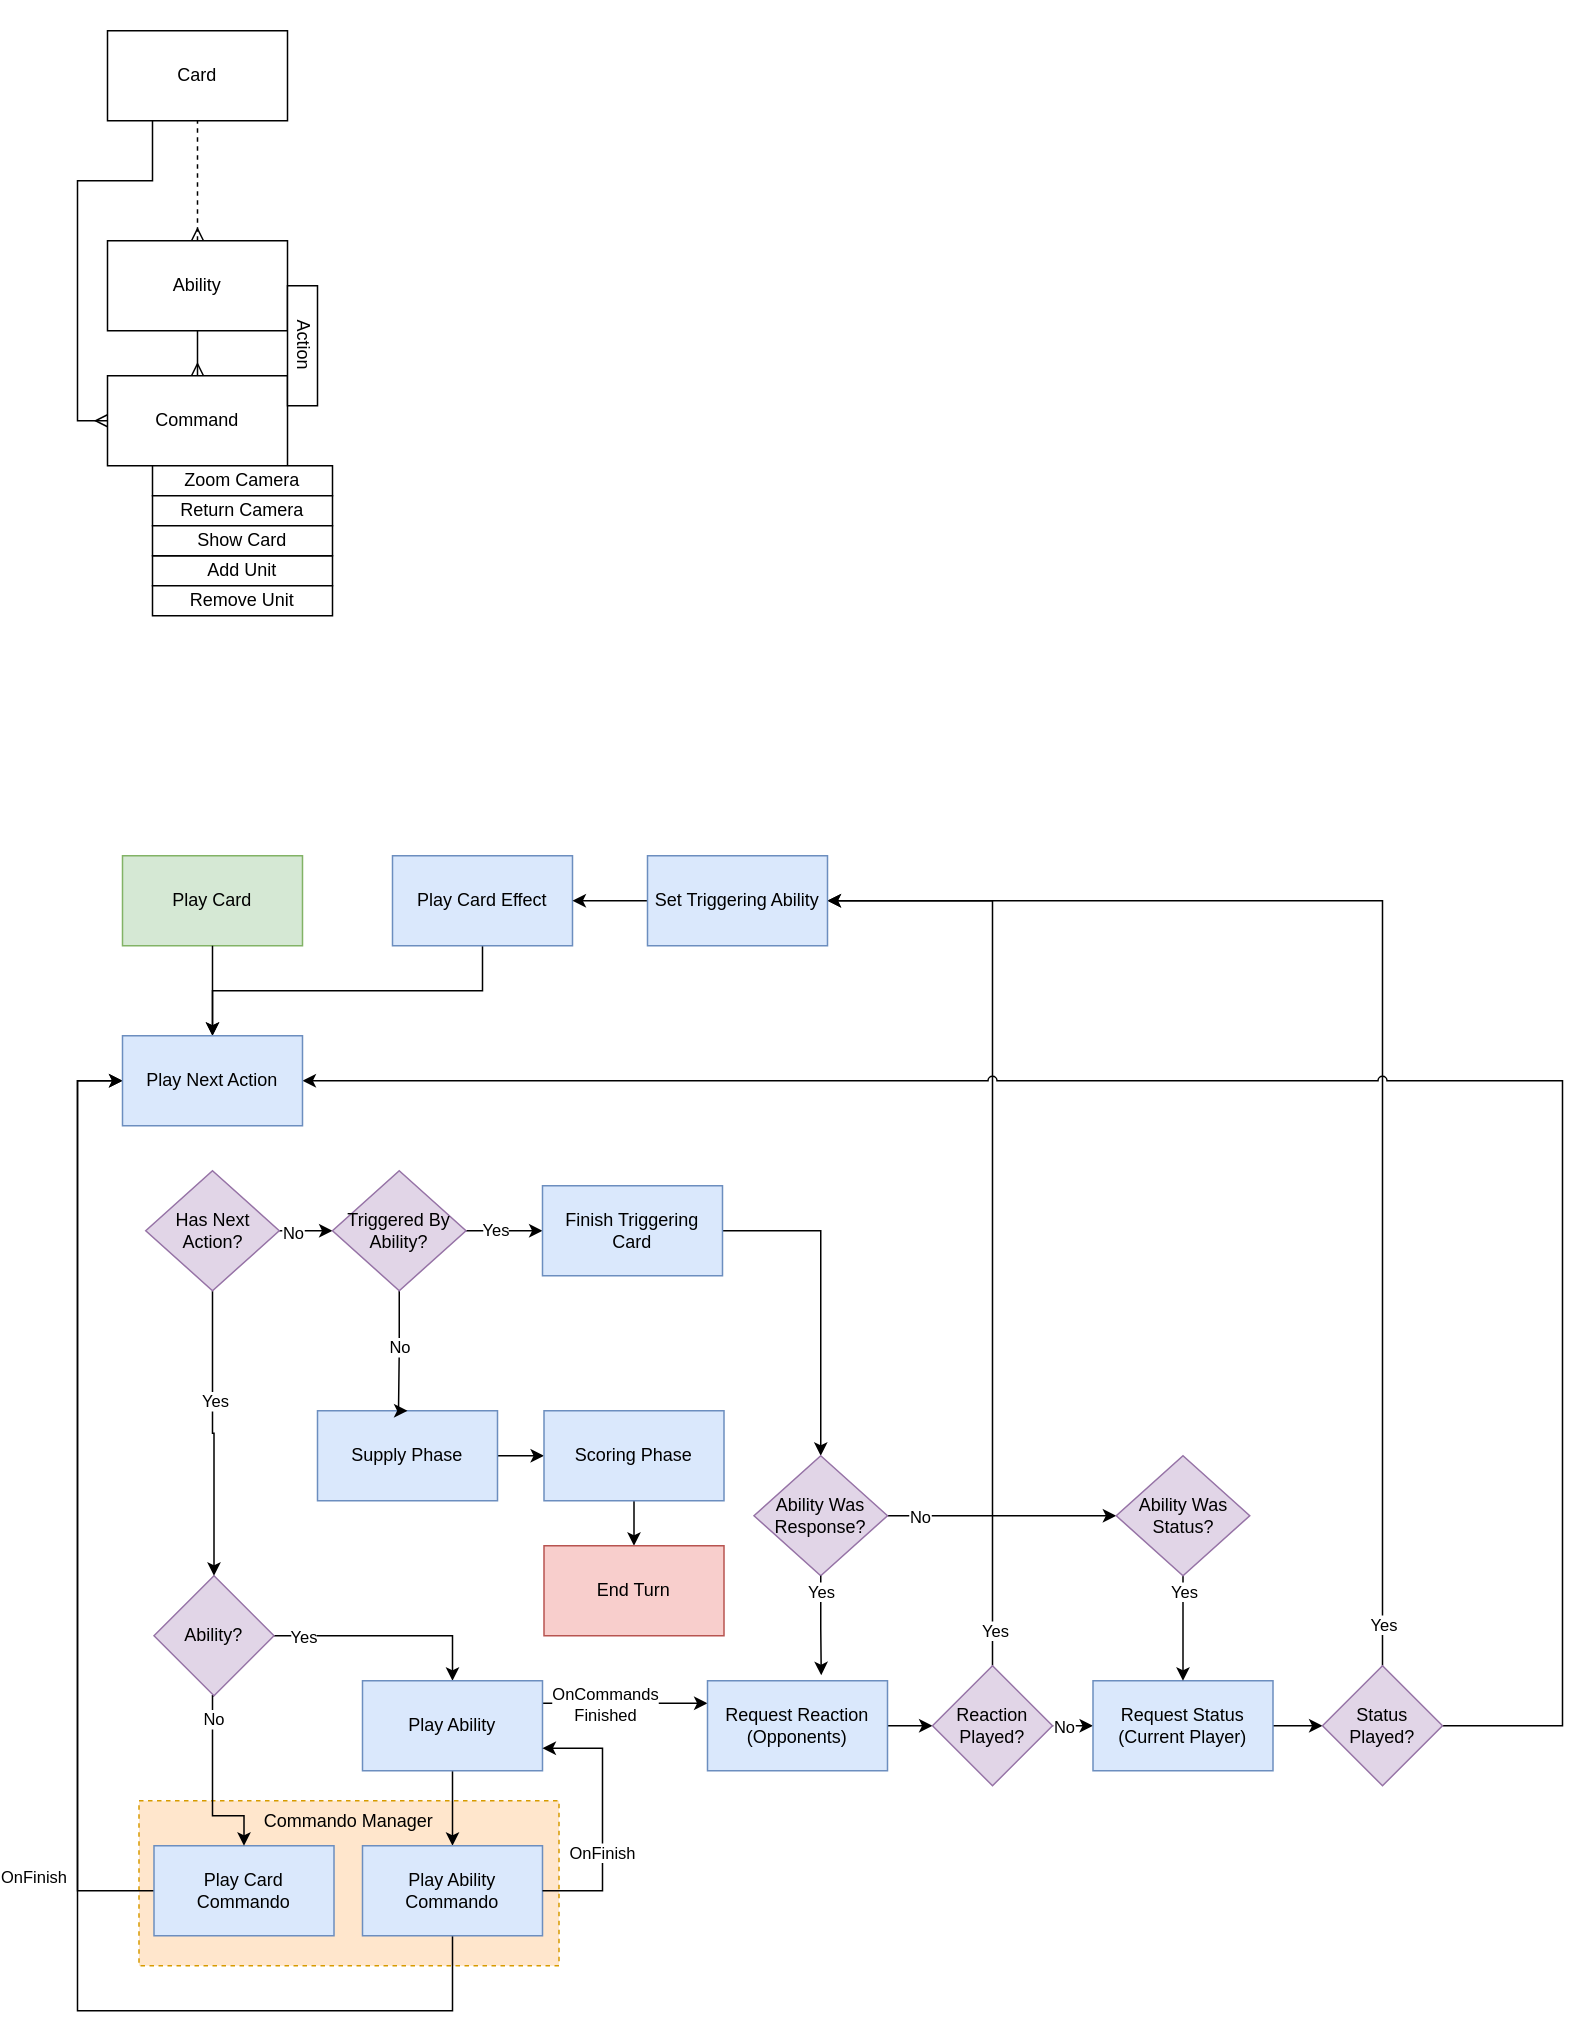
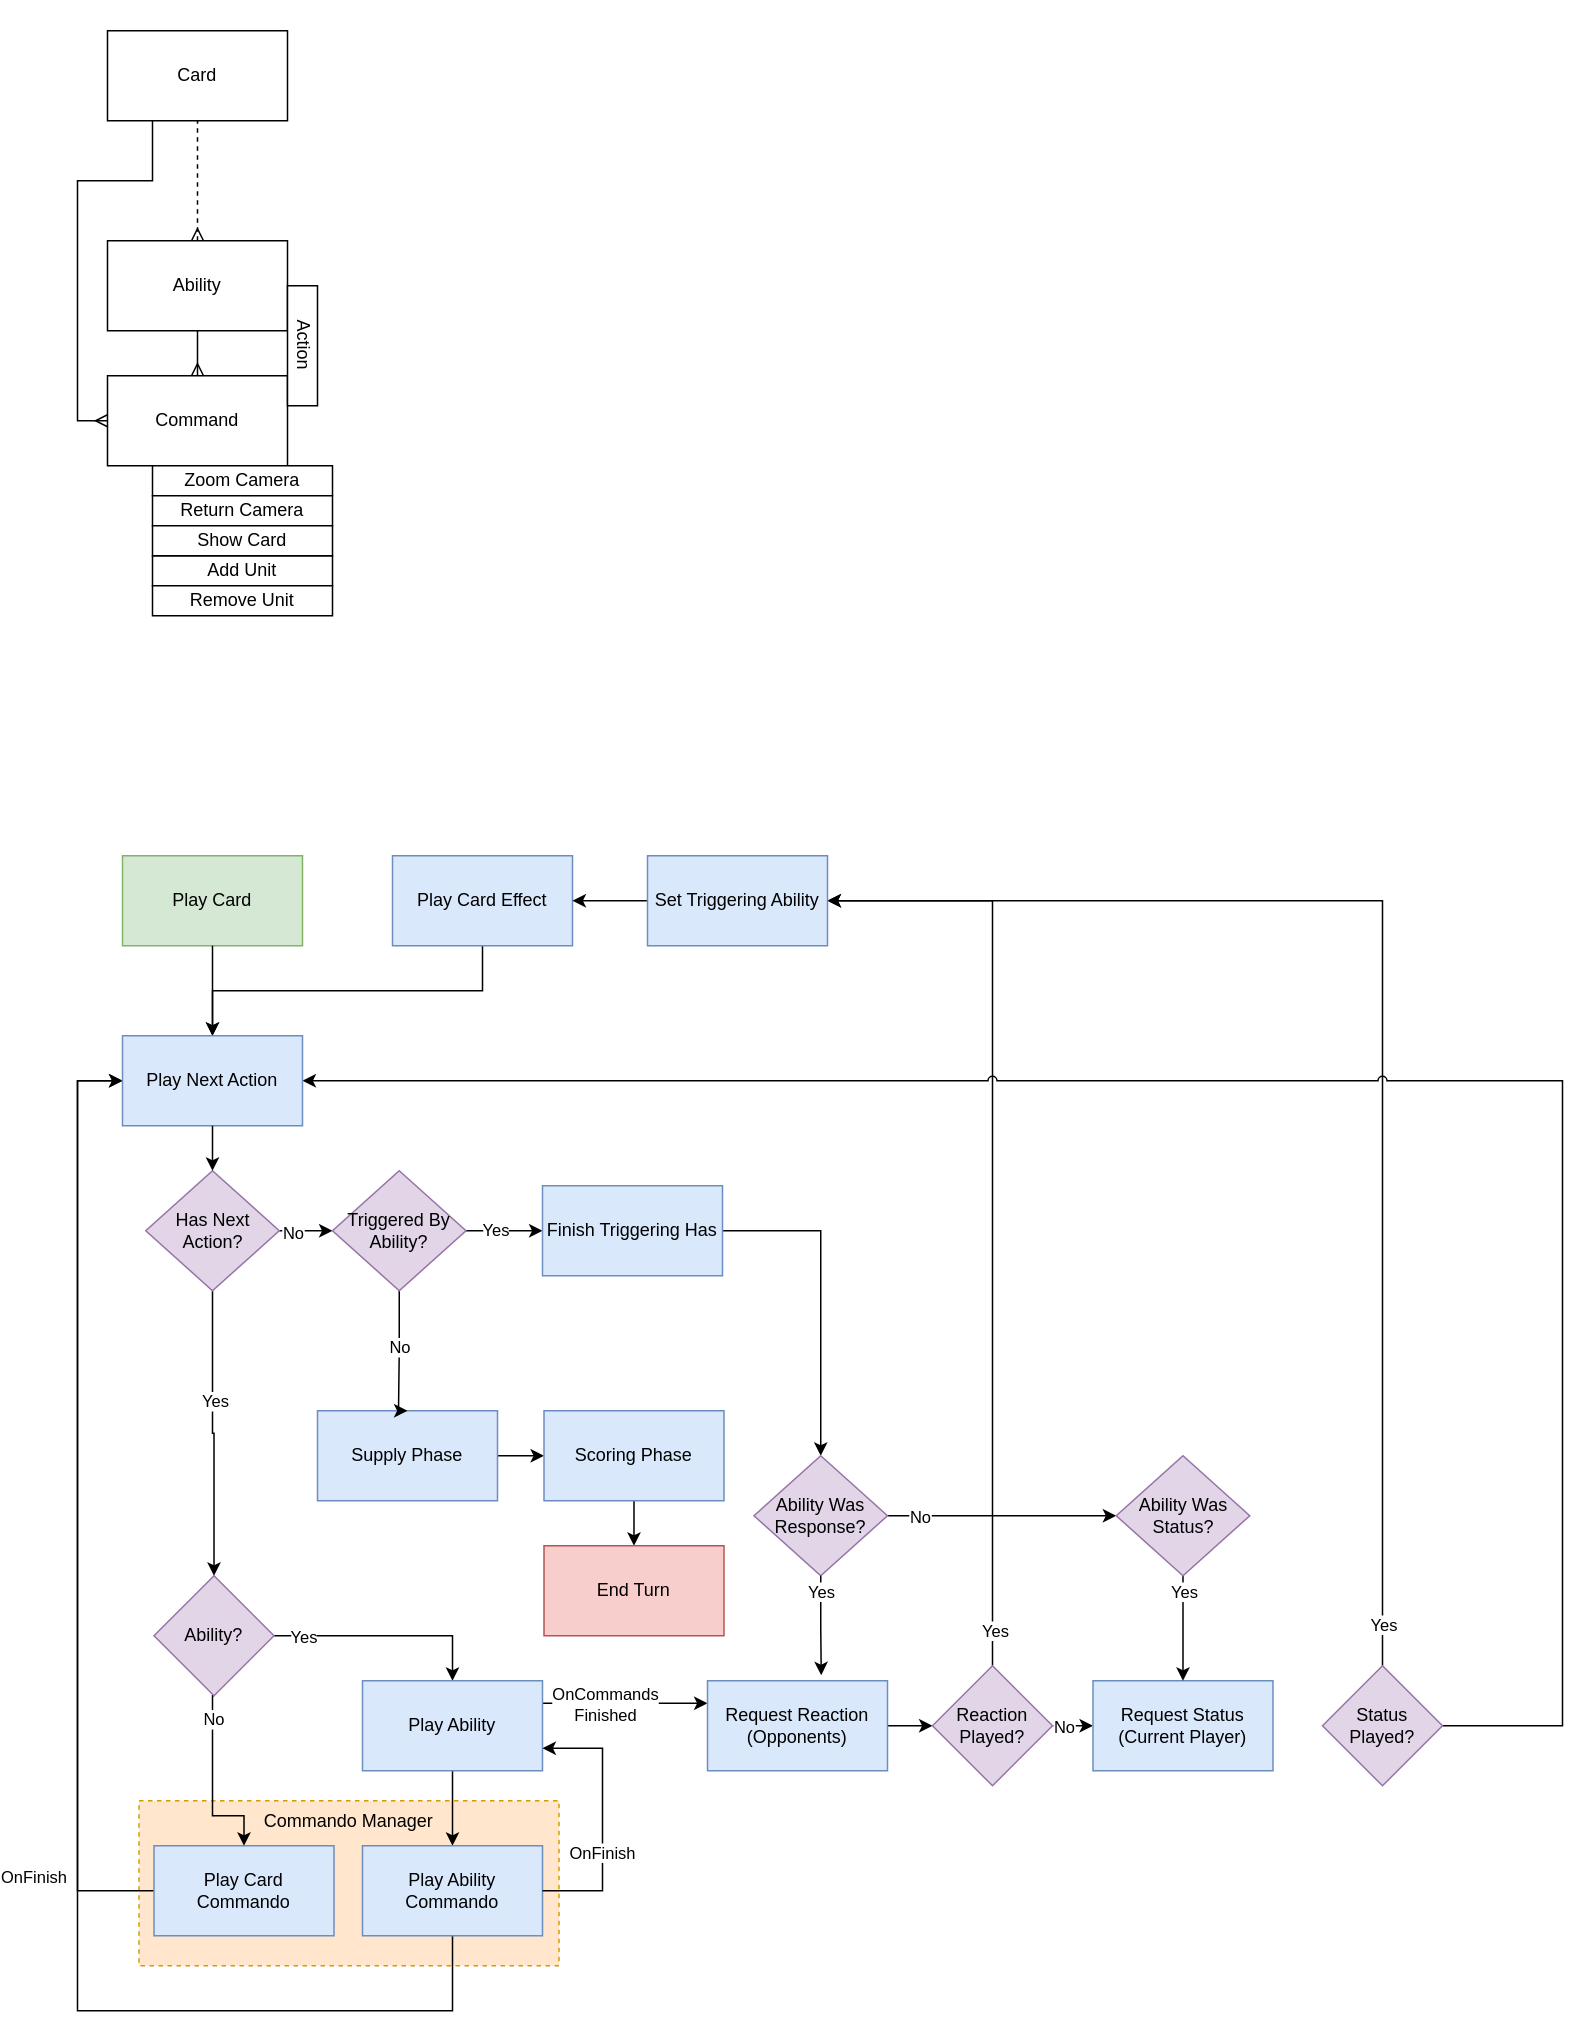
+ <mxCell id="55" style="edgeStyle=orthogonalEdgeStyle;rounded=0;orthogonalLoop=1;jettySize=auto;html=1;exitX=0.5;exitY=1;exitDx=0;exitDy=0;entryX=0.5;entryY=0;entryDx=0;entryDy=0;" edge="1" parent="1" source="47" target="54"><mxGeometry relative="1" as="geometry" /></mxCell>
- <mxCell id="69" value="Finish Triggering Card" style="rounded=0;whiteSpace=wrap;html=1;fillColor=#dae8fc;strokeColor=#6c8ebf;" vertex="1" parent="1"><mxGeometry x="330" y="790" width="120" height="60" as="geometry" /></mxCell>
+ <mxCell id="69" value="Finish Triggering Has" style="rounded=0;whiteSpace=wrap;html=1;fillColor=#dae8fc;strokeColor=#6c8ebf;" vertex="1" parent="1"><mxGeometry x="330" y="790" width="120" height="60" as="geometry" /></mxCell>
- <mxCell id="37" style="edgeStyle=orthogonalEdgeStyle;rounded=0;orthogonalLoop=1;jettySize=auto;html=1;exitX=1;exitY=0.5;exitDx=0;exitDy=0;entryX=0;entryY=0.5;entryDx=0;entryDy=0;" parent="1" source="38" target="42" edge="1"><mxGeometry relative="1" as="geometry" /></mxCell>
